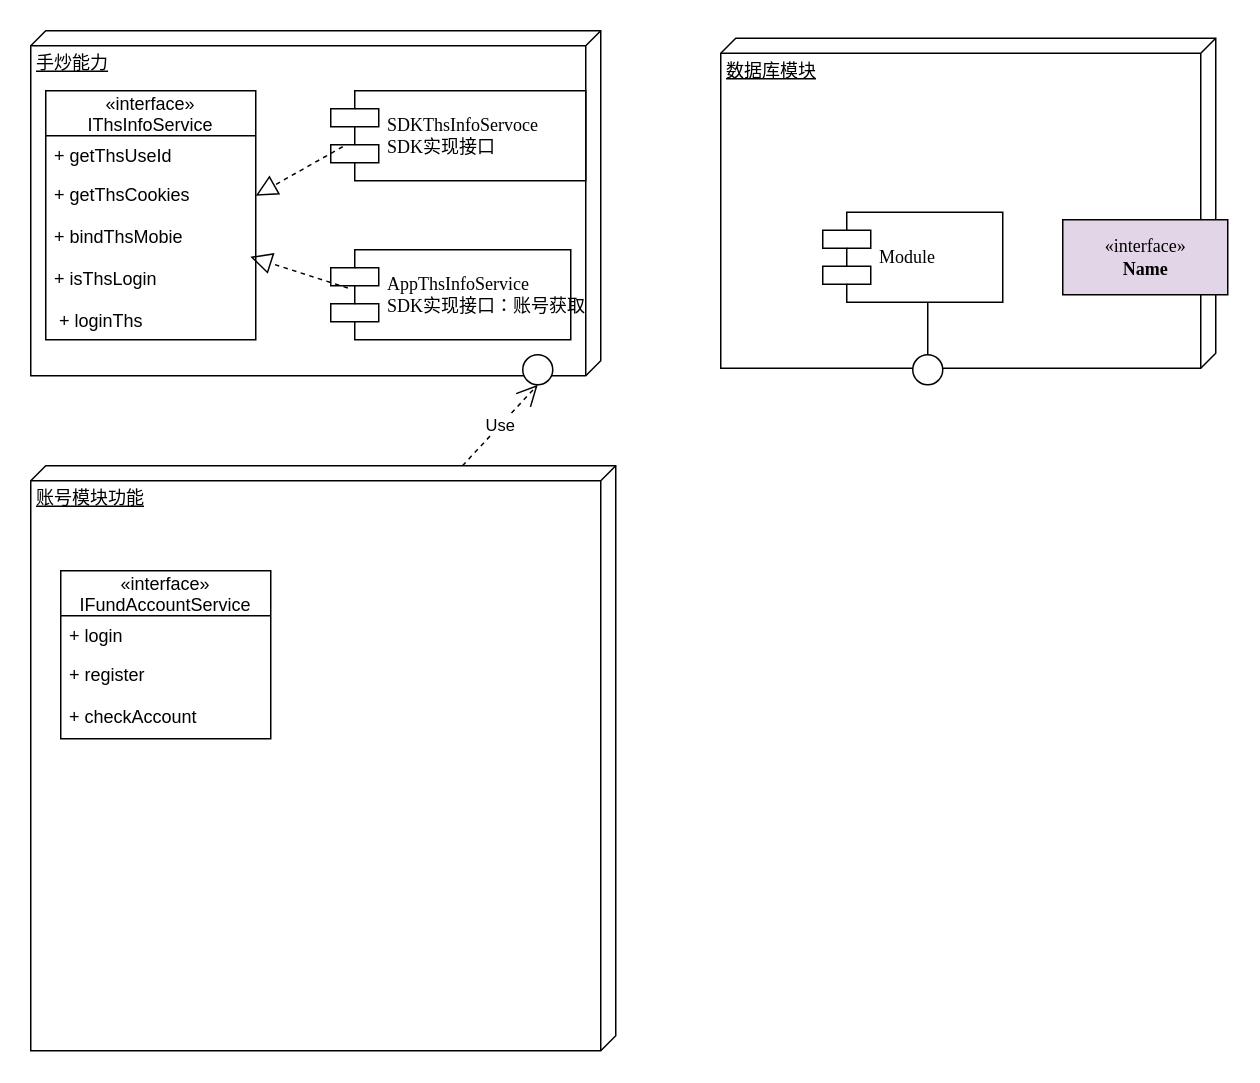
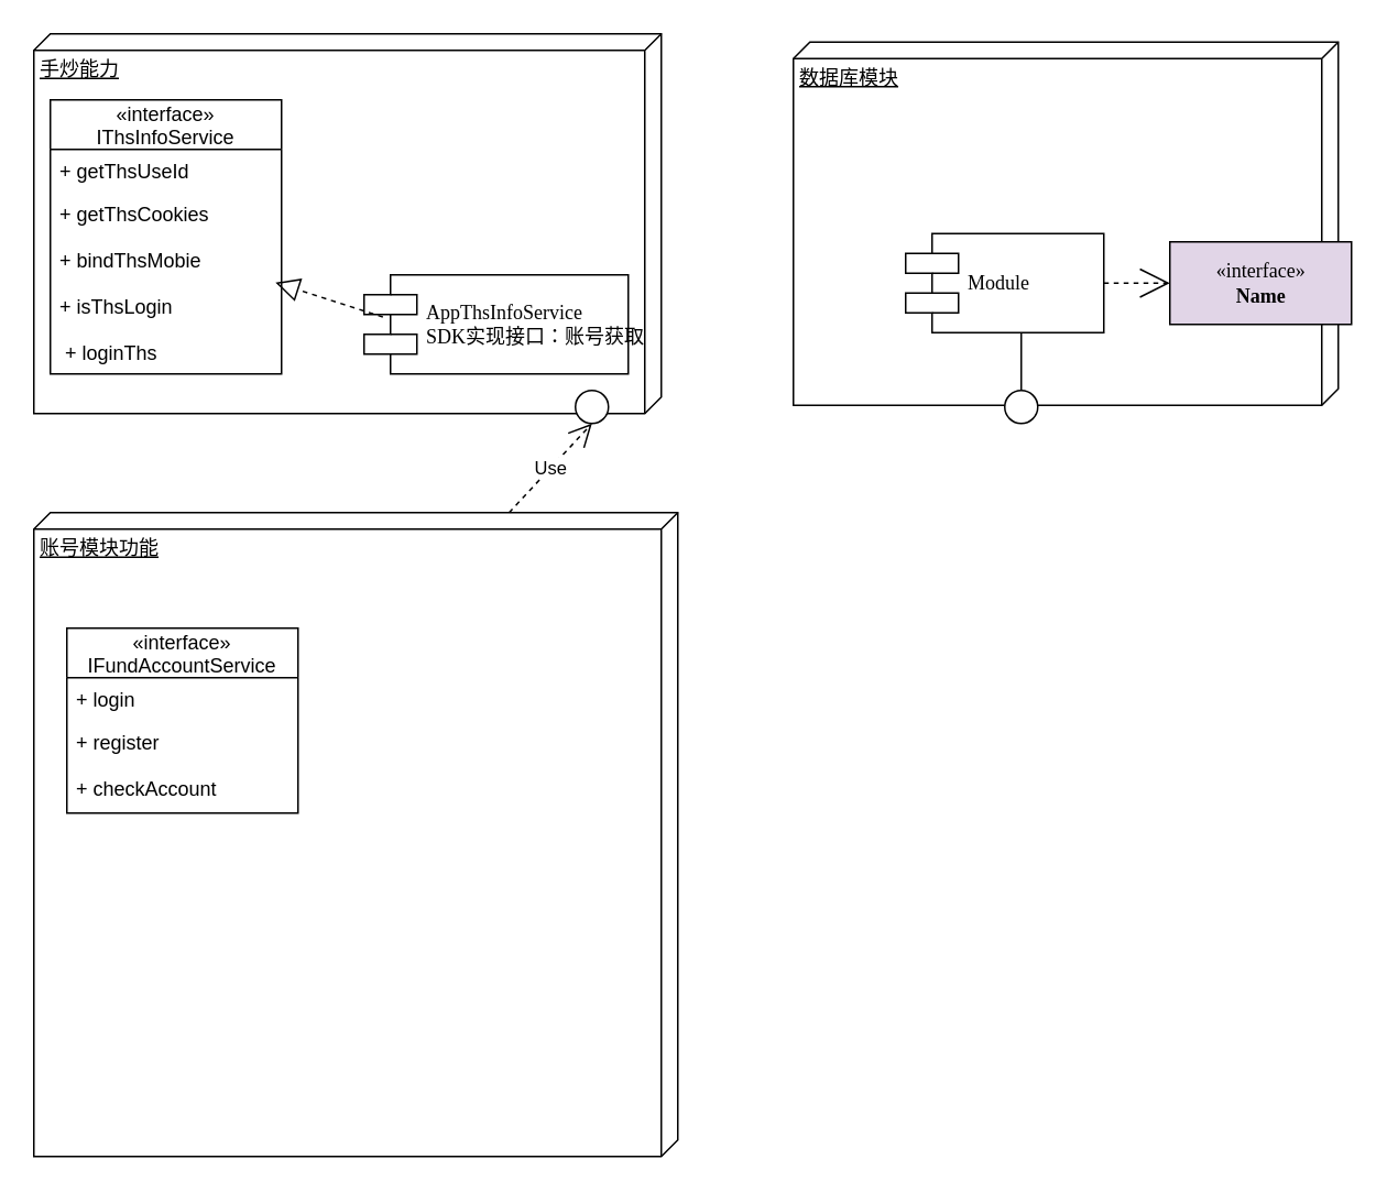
- <mxCell id="5" value="SDKThsInfoServoce&lt;br&gt;SDK实现接口" style="shape=component;align=left;spacingLeft=36;rounded=0;shadow=0;comic=0;labelBackgroundColor=none;strokeWidth=1;fontFamily=Verdana;fontSize=12;html=1;" parent="1" vertex="1"><mxGeometry x="220" y="60" width="170" height="60" as="geometry" /></mxCell>
- <mxCell id="25" value="" style="endArrow=block;dashed=1;endFill=0;endSize=12;html=1;entryX=1;entryY=0.5;entryDx=0;entryDy=0;exitX=0.047;exitY=0.622;exitDx=0;exitDy=0;exitPerimeter=0;" edge="1" parent="1" source="5" target="14"><mxGeometry width="160" relative="1" as="geometry"><mxPoint x="241.36" y="201.5" as="sourcePoint" /><mxPoint x="176.36" y="180.656" as="targetPoint" /></mxGeometry></mxCell>
+ <mxCell id="11" style="edgeStyle=orthogonalEdgeStyle;rounded=0;html=1;dashed=1;labelBackgroundColor=none;startArrow=none;startFill=0;startSize=8;endArrow=open;endFill=0;endSize=16;fontFamily=Verdana;fontSize=12;" parent="1" source="7" target="8" edge="1"><mxGeometry relative="1" as="geometry" /></mxCell>
